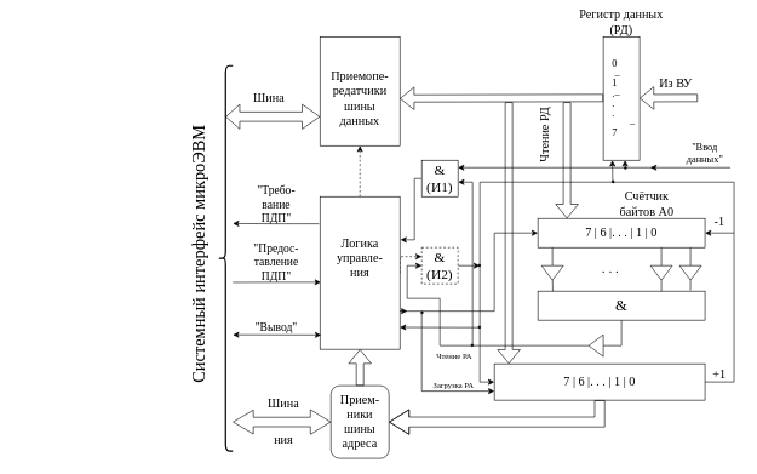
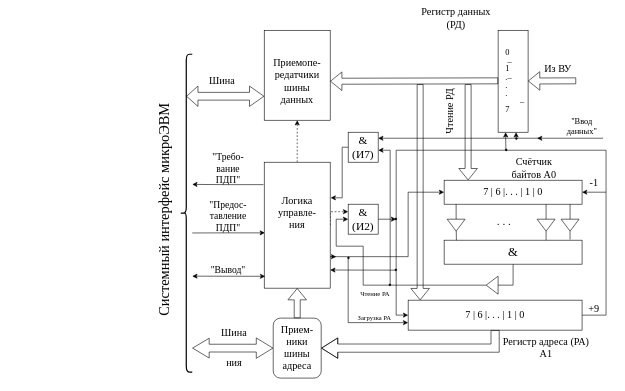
- <mxCell id="73" value="&lt;font style=&quot;font-size: 17px;&quot; face=&quot;Lucida Console&quot;&gt;Регистр данных (РД)&lt;/font&gt;" style="text;html=1;strokeColor=none;fillColor=none;align=center;verticalAlign=middle;whiteSpace=wrap;rounded=0;" vertex="1" parent="1"><mxGeometry x="785" y="20" width="140" height="20" as="geometry" /></mxCell>
+ <mxCell id="73" value="&lt;font style=&quot;font-size: 17px;&quot; face=&quot;Lucida Console&quot;&gt;Регистр данных (РД)&lt;/font&gt;" style="text;html=1;strokeColor=none;fillColor=none;align=center;verticalAlign=middle;whiteSpace=wrap;rounded=0;" vertex="1" parent="1"><mxGeometry x="690" y="20" width="140" height="20" as="geometry" /></mxCell>
- <mxCell id="55" value="&lt;font style=&quot;font-size: 19px;&quot; face=&quot;Lucida Console&quot;&gt;&amp;amp; (И1)&lt;/font&gt;" style="rounded=0;whiteSpace=wrap;html=1;" vertex="1" parent="1"><mxGeometry x="580" y="220" width="50" height="50" as="geometry" /></mxCell>
+ <mxCell id="55" value="&lt;font style=&quot;font-size: 19px;&quot; face=&quot;Lucida Console&quot;&gt;&amp;amp; (И7)&lt;/font&gt;" style="rounded=0;whiteSpace=wrap;html=1;" vertex="1" parent="1"><mxGeometry x="580" y="220" width="50" height="50" as="geometry" /></mxCell>
- <mxCell id="57" value="&lt;font style=&quot;font-size: 19px;&quot; face=&quot;Lucida Console&quot;&gt;&amp;amp; (И2)&lt;/font&gt;" style="rounded=0;whiteSpace=wrap;html=1;dashed=1;" vertex="1" parent="1"><mxGeometry x="580" y="340" width="50" height="50" as="geometry" /></mxCell>
+ <mxCell id="57" value="&lt;font style=&quot;font-size: 19px;&quot; face=&quot;Lucida Console&quot;&gt;&amp;amp; (И2)&lt;/font&gt;" style="rounded=0;whiteSpace=wrap;html=1;" vertex="1" parent="1"><mxGeometry x="580" y="340" width="50" height="50" as="geometry" /></mxCell>
- <mxCell id="53" value="&lt;font style=&quot;font-size: 17px;&quot; face=&quot;Lucida Console&quot;&gt;+1&lt;/font&gt;" style="text;html=1;strokeColor=none;fillColor=none;align=center;verticalAlign=middle;whiteSpace=wrap;rounded=0;" vertex="1" parent="1"><mxGeometry x="960" y="500" width="60" height="30" as="geometry" /></mxCell>
+ <mxCell id="53" value="&lt;font style=&quot;font-size: 17px;&quot; face=&quot;Lucida Console&quot;&gt;+9&lt;/font&gt;" style="text;html=1;strokeColor=none;fillColor=none;align=center;verticalAlign=middle;whiteSpace=wrap;rounded=0;" vertex="1" parent="1"><mxGeometry x="960" y="500" width="60" height="30" as="geometry" /></mxCell>
+ <mxCell id="48" value="&lt;font face=&quot;Lucida Console&quot;&gt;&lt;span style=&quot;font-size: 17px;&quot;&gt;Регистр адреса (РА) А1&lt;/span&gt;&lt;/font&gt;" style="text;html=1;strokeColor=none;fillColor=none;align=center;verticalAlign=middle;whiteSpace=wrap;rounded=0;" vertex="1" parent="1"><mxGeometry x="830" y="560" width="160" height="40" as="geometry" /></mxCell>
